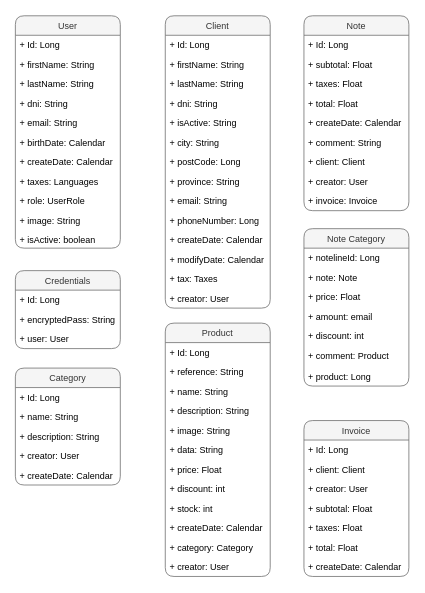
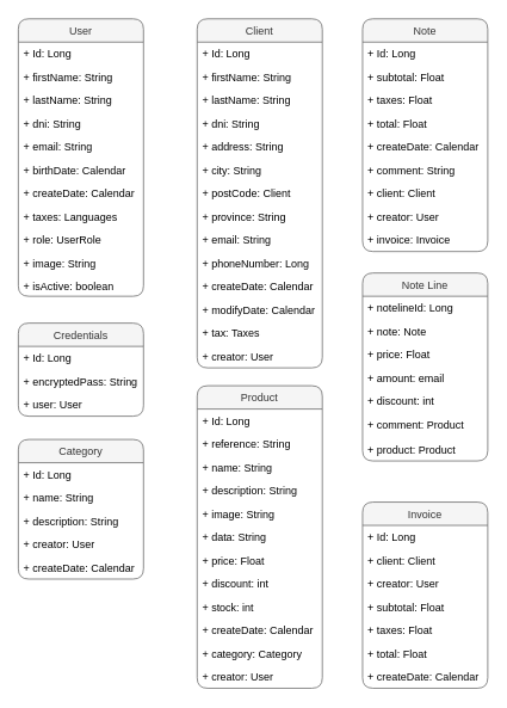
- <mxCell id="19" value="+ isActive: String" style="text;strokeColor=none;fillColor=none;align=left;verticalAlign=top;spacingLeft=4;spacingRight=4;overflow=hidden;rotatable=0;points=[[0,0.5],[1,0.5]];portConstraint=eastwest;" parent="14" vertex="1"><mxGeometry y="130" width="140" height="26" as="geometry" /></mxCell>
+ <mxCell id="19" value="+ address: String" style="text;strokeColor=none;fillColor=none;align=left;verticalAlign=top;spacingLeft=4;spacingRight=4;overflow=hidden;rotatable=0;points=[[0,0.5],[1,0.5]];portConstraint=eastwest;" parent="14" vertex="1"><mxGeometry y="130" width="140" height="26" as="geometry" /></mxCell>
- <mxCell id="21" value="+ postCode: Long" style="text;strokeColor=none;fillColor=none;align=left;verticalAlign=top;spacingLeft=4;spacingRight=4;overflow=hidden;rotatable=0;points=[[0,0.5],[1,0.5]];portConstraint=eastwest;" parent="14" vertex="1"><mxGeometry y="182" width="140" height="26" as="geometry" /></mxCell>
+ <mxCell id="21" value="+ postCode: Client" style="text;strokeColor=none;fillColor=none;align=left;verticalAlign=top;spacingLeft=4;spacingRight=4;overflow=hidden;rotatable=0;points=[[0,0.5],[1,0.5]];portConstraint=eastwest;" parent="14" vertex="1"><mxGeometry y="182" width="140" height="26" as="geometry" /></mxCell>
- <mxCell id="62" value="Note Category" style="swimlane;fontStyle=0;childLayout=stackLayout;horizontal=1;startSize=26;fillColor=#f5f5f5;horizontalStack=0;resizeParent=1;resizeParentMax=0;resizeLast=0;collapsible=1;marginBottom=0;strokeColor=#666666;rounded=1;fontColor=#333333;" parent="1" vertex="1"><mxGeometry x="405" y="304" width="140" height="210" as="geometry" /></mxCell>
+ <mxCell id="62" value="Note Line" style="swimlane;fontStyle=0;childLayout=stackLayout;horizontal=1;startSize=26;fillColor=#f5f5f5;horizontalStack=0;resizeParent=1;resizeParentMax=0;resizeLast=0;collapsible=1;marginBottom=0;strokeColor=#666666;rounded=1;fontColor=#333333;" parent="1" vertex="1"><mxGeometry x="405" y="304" width="140" height="210" as="geometry" /></mxCell>
- <mxCell id="69" value="+ product: Long" style="text;strokeColor=none;fillColor=none;align=left;verticalAlign=top;spacingLeft=4;spacingRight=4;overflow=hidden;rotatable=0;points=[[0,0.5],[1,0.5]];portConstraint=eastwest;" parent="62" vertex="1"><mxGeometry y="184" width="140" height="26" as="geometry" /></mxCell>
+ <mxCell id="69" value="+ product: Product" style="text;strokeColor=none;fillColor=none;align=left;verticalAlign=top;spacingLeft=4;spacingRight=4;overflow=hidden;rotatable=0;points=[[0,0.5],[1,0.5]];portConstraint=eastwest;" parent="62" vertex="1"><mxGeometry y="184" width="140" height="26" as="geometry" /></mxCell>
